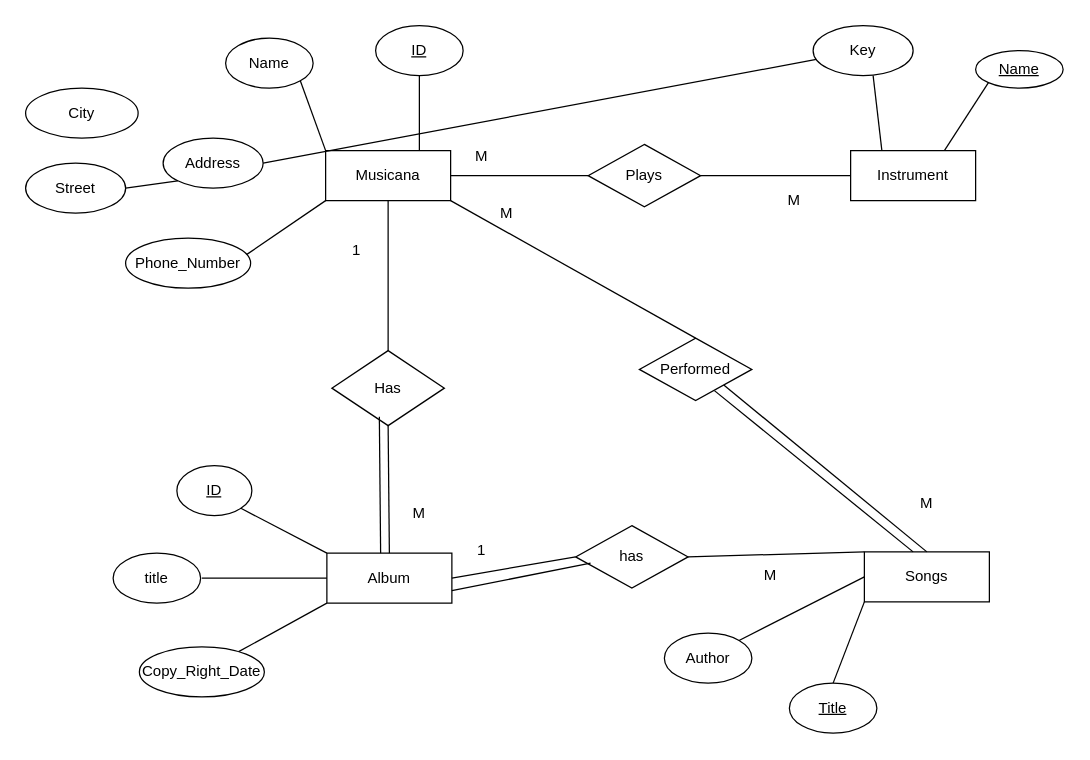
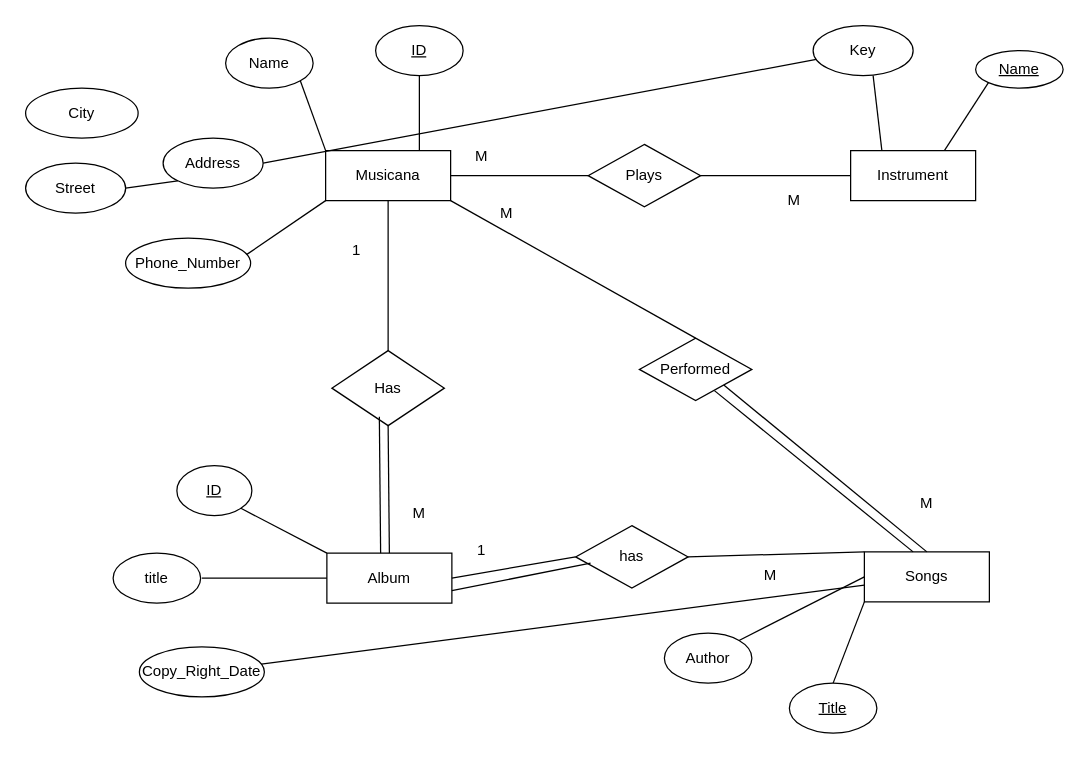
- <mxCell id="23" value="" style="endArrow=none;html=1;rounded=0;entryX=0;entryY=1;entryDx=0;entryDy=0;" edge="1" parent="1" source="22" target="19"><mxGeometry relative="1" as="geometry"><mxPoint x="321" y="472" as="sourcePoint" /><mxPoint x="481" y="472" as="targetPoint" /></mxGeometry></mxCell>
+ <mxCell id="23" value="" style="endArrow=none;html=1;rounded=0;" edge="1" parent="1" source="22" target="26"><mxGeometry relative="1" as="geometry"><mxPoint x="321" y="472" as="sourcePoint" /><mxPoint x="481" y="472" as="targetPoint" /></mxGeometry></mxCell>
